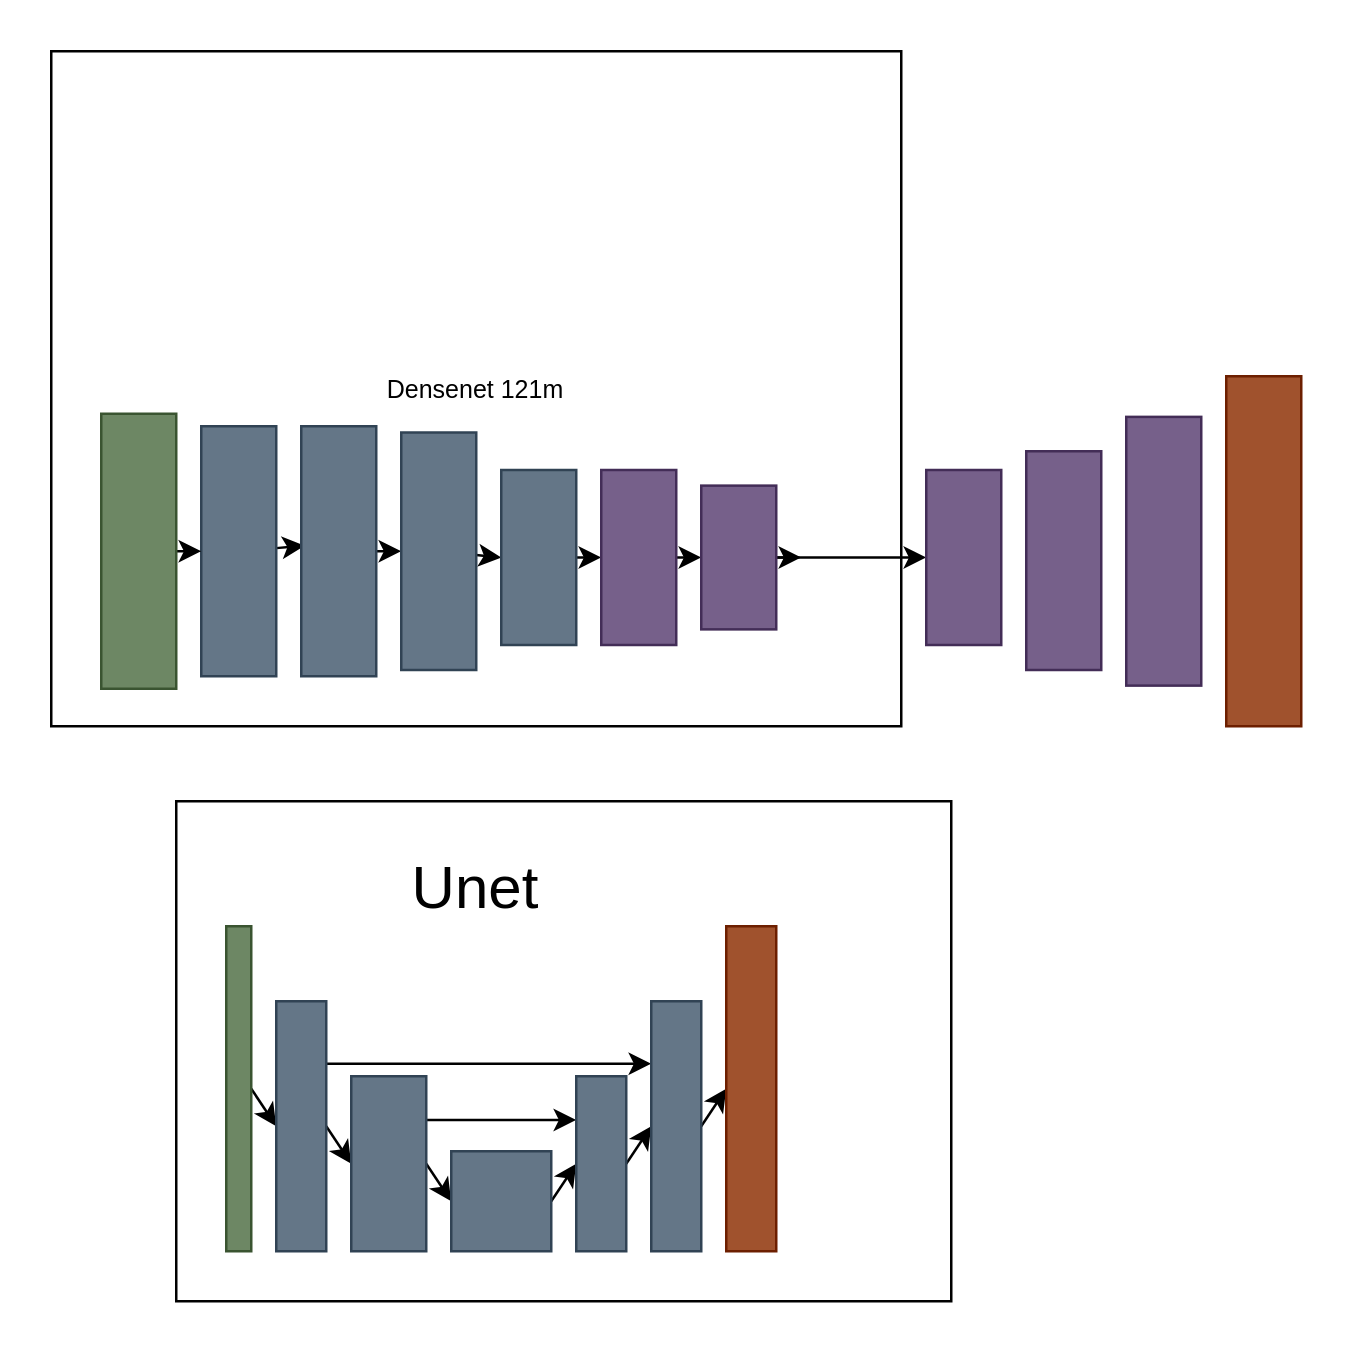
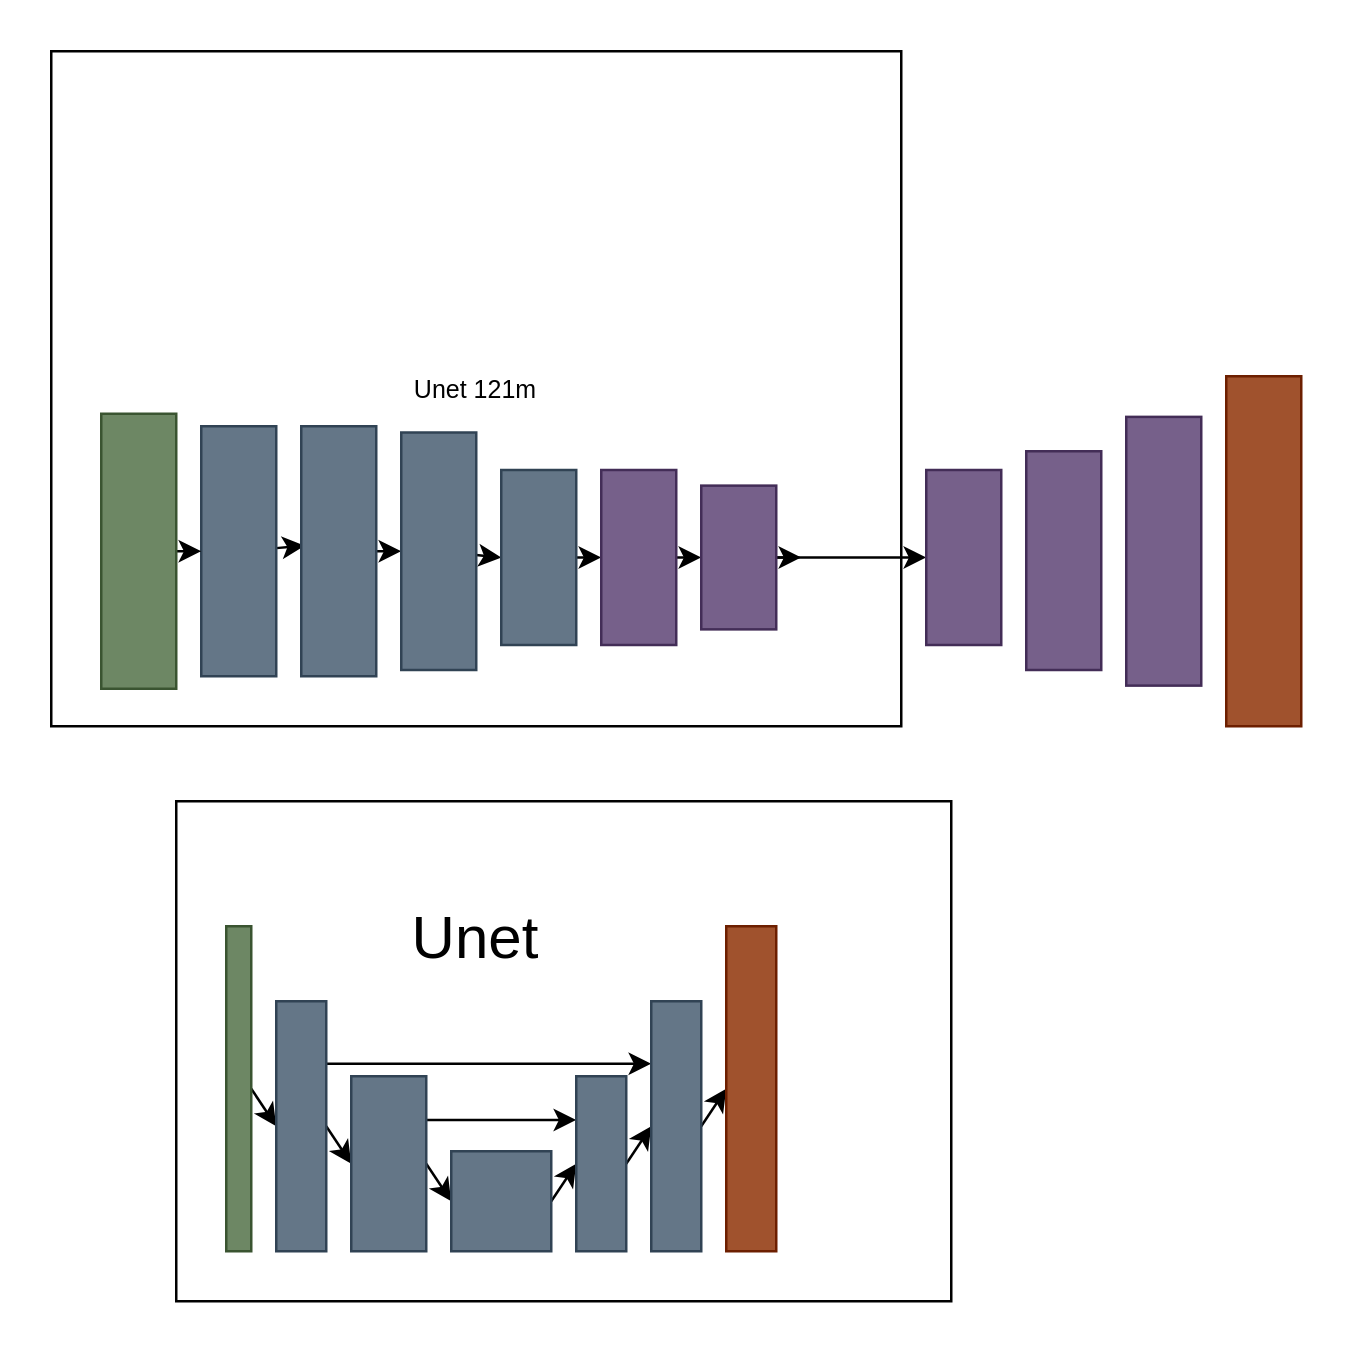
- <mxCell id="2" value="&lt;font size=&quot;1&quot;&gt;Densenet 121m&lt;/font&gt;" style="rounded=0;whiteSpace=wrap;html=1;" vertex="1" parent="1"><mxGeometry x="20" y="20" width="340" height="270" as="geometry" /></mxCell>
+ <mxCell id="2" value="&lt;font size=&quot;1&quot;&gt;Unet 121m&lt;/font&gt;" style="rounded=0;whiteSpace=wrap;html=1;" vertex="1" parent="1"><mxGeometry x="20" y="20" width="340" height="270" as="geometry" /></mxCell>
- <mxCell id="19" value="Unet" style="text;html=1;strokeColor=none;fillColor=none;align=center;verticalAlign=middle;whiteSpace=wrap;rounded=0;fontSize=24;" vertex="1" parent="1"><mxGeometry x="160" y="340" width="60" height="30" as="geometry" /></mxCell>
+ <mxCell id="19" value="Unet" style="text;html=1;strokeColor=none;fillColor=none;align=center;verticalAlign=middle;whiteSpace=wrap;rounded=0;fontSize=24;" vertex="1" parent="1"><mxGeometry x="160" y="360" width="60" height="30" as="geometry" /></mxCell>
